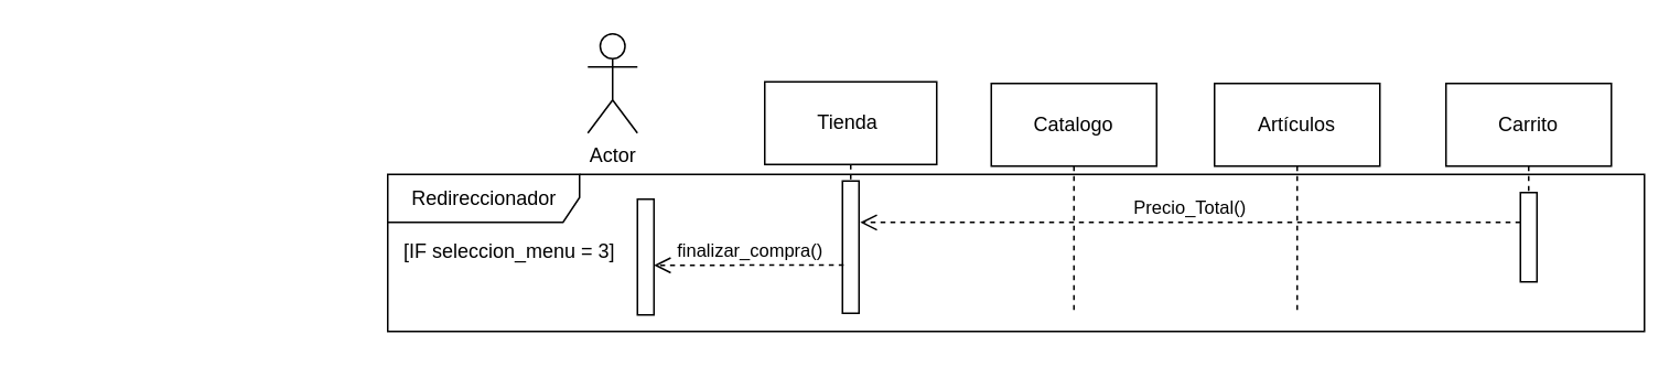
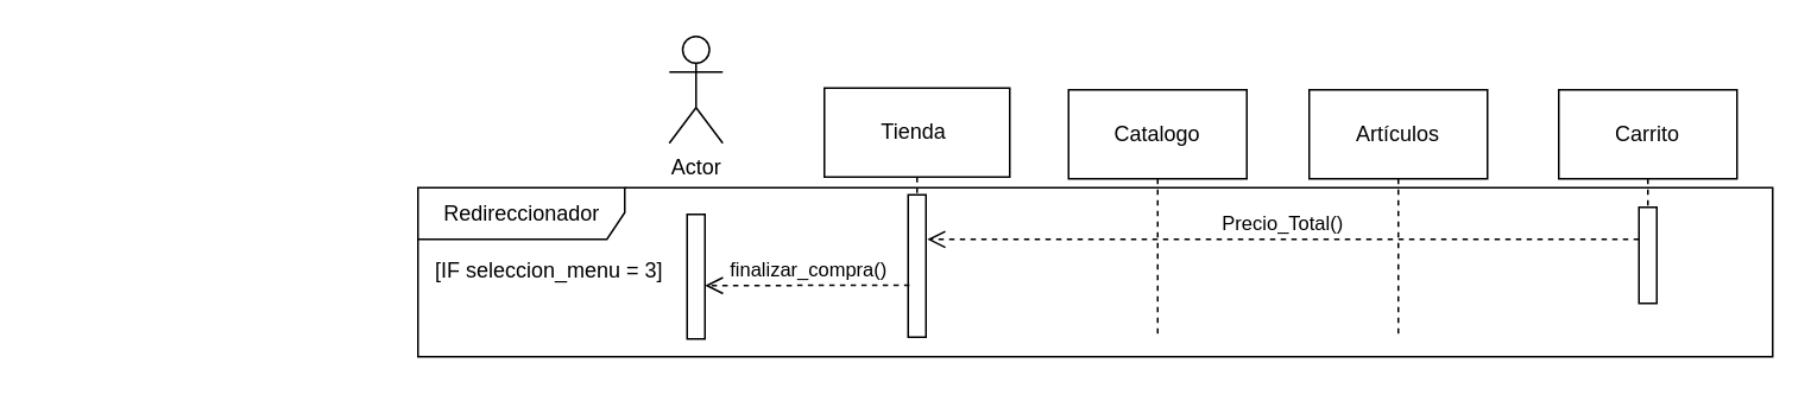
- <mxCell id="2" value="Actor" style="shape=umlActor;verticalLabelPosition=bottom;verticalAlign=top;html=1;" parent="1" vertex="1"><mxGeometry x="355" y="20" width="30" height="60" as="geometry" /></mxCell>
+ <mxCell id="2" value="Actor" style="shape=umlActor;verticalLabelPosition=bottom;verticalAlign=top;html=1;" parent="1" vertex="1"><mxGeometry x="375" y="20" width="30" height="60" as="geometry" /></mxCell>
